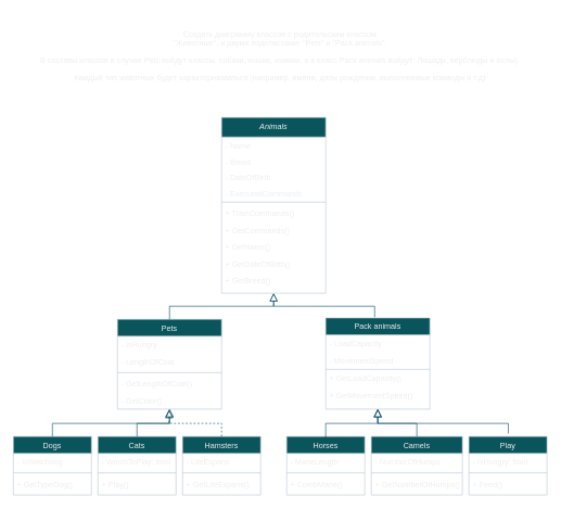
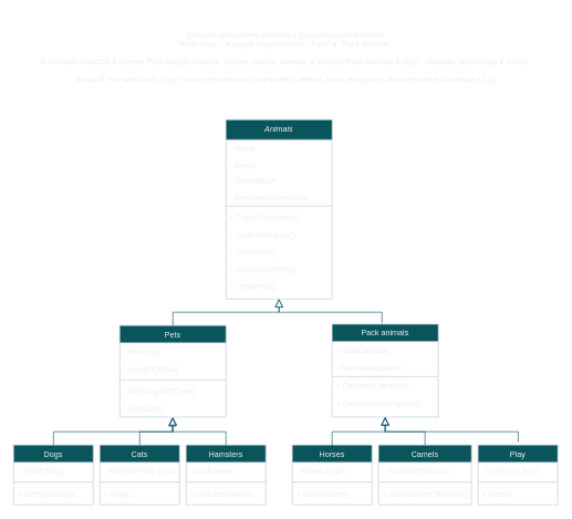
- <mxCell id="42" value="" style="endArrow=block;endSize=10;endFill=0;shadow=0;strokeWidth=1;rounded=0;edgeStyle=elbowEdgeStyle;elbow=vertical;labelBackgroundColor=none;strokeColor=#0B4D6A;fontColor=default;exitX=0.5;exitY=0;exitDx=0;exitDy=0;entryX=0.495;entryY=1.058;entryDx=0;entryDy=0;entryPerimeter=0;dashed=1;" edge="1" parent="1" source="38" target="18"><mxGeometry width="160" relative="1" as="geometry"><mxPoint x="120" y="710" as="sourcePoint" /><mxPoint x="260" y="630" as="targetPoint" /><Array as="points"><mxPoint x="300" y="650" /></Array></mxGeometry></mxCell>
+ <mxCell id="42" value="" style="endArrow=block;endSize=10;endFill=0;shadow=0;strokeWidth=1;rounded=0;edgeStyle=elbowEdgeStyle;elbow=vertical;labelBackgroundColor=none;strokeColor=#0B4D6A;fontColor=default;exitX=0.5;exitY=0;exitDx=0;exitDy=0;entryX=0.495;entryY=1.058;entryDx=0;entryDy=0;entryPerimeter=0;" edge="1" parent="1" source="38" target="18"><mxGeometry width="160" relative="1" as="geometry"><mxPoint x="120" y="710" as="sourcePoint" /><mxPoint x="260" y="630" as="targetPoint" /><Array as="points"><mxPoint x="300" y="650" /></Array></mxGeometry></mxCell>
